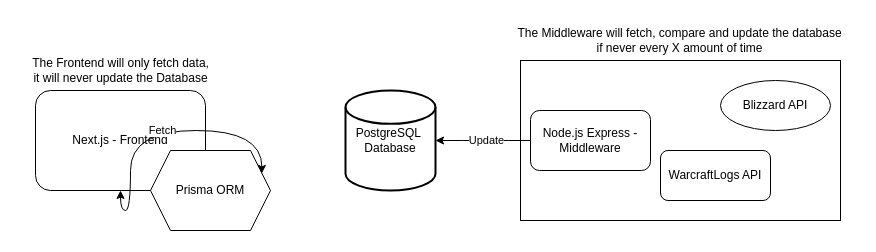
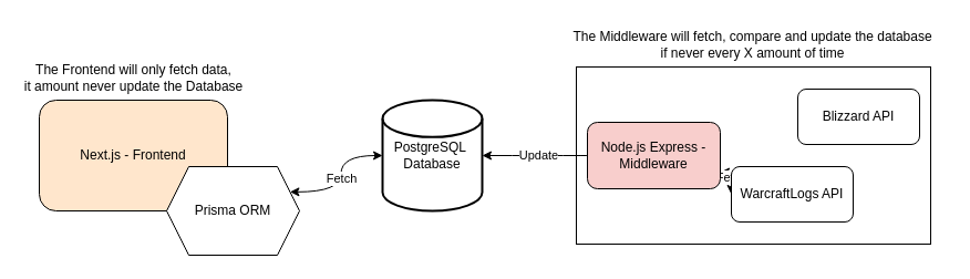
- <mxCell id="12" value="The Frontend will only fetch data, &lt;br&gt;it will never update the Database" style="text;html=1;align=center;verticalAlign=middle;resizable=0;points=[];autosize=1;strokeColor=none;fillColor=none;" parent="1" vertex="1"><mxGeometry x="20" y="50" width="200" height="40" as="geometry" /></mxCell>
+ <mxCell id="12" value="The Frontend will only fetch data, &lt;br&gt;it amount never update the Database" style="text;html=1;align=center;verticalAlign=middle;resizable=0;points=[];autosize=1;strokeColor=none;fillColor=none;" parent="1" vertex="1"><mxGeometry x="20" y="50" width="200" height="40" as="geometry" /></mxCell>
- <mxCell id="7" value="Blizzard API" style="ellipse;whiteSpace=wrap;html=1;" parent="1" vertex="1"><mxGeometry x="720" y="80" width="110" height="50" as="geometry" /></mxCell>
+ <mxCell id="7" value="Blizzard API" style="rounded=1;whiteSpace=wrap;html=1;" parent="1" vertex="1"><mxGeometry x="720" y="80" width="110" height="50" as="geometry" /></mxCell>
- <mxCell id="13" value="Fetch" style="edgeStyle=orthogonalEdgeStyle;rounded=0;orthogonalLoop=1;jettySize=auto;html=1;exitX=1;exitY=0.25;exitDx=0;exitDy=0;curved=1;startArrow=classic;startFill=1;" parent="1" source="14" target="3" edge="1"><mxGeometry relative="1" as="geometry"><mxPoint x="265" y="190" as="sourcePoint" /></mxGeometry></mxCell>
+ <mxCell id="13" value="Fetch" style="edgeStyle=orthogonalEdgeStyle;rounded=0;orthogonalLoop=1;jettySize=auto;html=1;exitX=1;exitY=0.25;exitDx=0;exitDy=0;entryX=0;entryY=0.5;entryDx=0;entryDy=0;entryPerimeter=0;curved=1;startArrow=classic;startFill=1;" parent="1" source="14" target="2" edge="1"><mxGeometry relative="1" as="geometry"><mxPoint x="265" y="190" as="sourcePoint" /></mxGeometry></mxCell>
- <mxCell id="3" value="Next.js - Frontend" style="rounded=1;whiteSpace=wrap;html=1;" parent="1" vertex="1"><mxGeometry x="35" y="90" width="170" height="100" as="geometry" /></mxCell>
+ <mxCell id="3" value="Next.js - Frontend" style="rounded=1;whiteSpace=wrap;html=1;fillColor=#ffe6cc;" parent="1" vertex="1"><mxGeometry x="35" y="90" width="170" height="100" as="geometry" /></mxCell>
- <mxCell id="6" value="Node.js Express - Middleware" style="rounded=1;whiteSpace=wrap;html=1;" parent="1" vertex="1"><mxGeometry x="530" y="110" width="120" height="60" as="geometry" /></mxCell>
+ <mxCell id="6" value="Node.js Express - Middleware" style="rounded=1;whiteSpace=wrap;html=1;fillColor=#f8cecc;" parent="1" vertex="1"><mxGeometry x="530" y="110" width="120" height="60" as="geometry" /></mxCell>
+ <mxCell id="5" value="Fetch" style="edgeStyle=orthogonalEdgeStyle;rounded=0;orthogonalLoop=1;jettySize=auto;html=1;exitX=1;exitY=0.75;exitDx=0;exitDy=0;entryX=0;entryY=0.5;entryDx=0;entryDy=0;curved=1;startArrow=classic;startFill=1;" edge="1" parent="1" source="6" target="8"><mxGeometry relative="1" as="geometry" /></mxCell>
